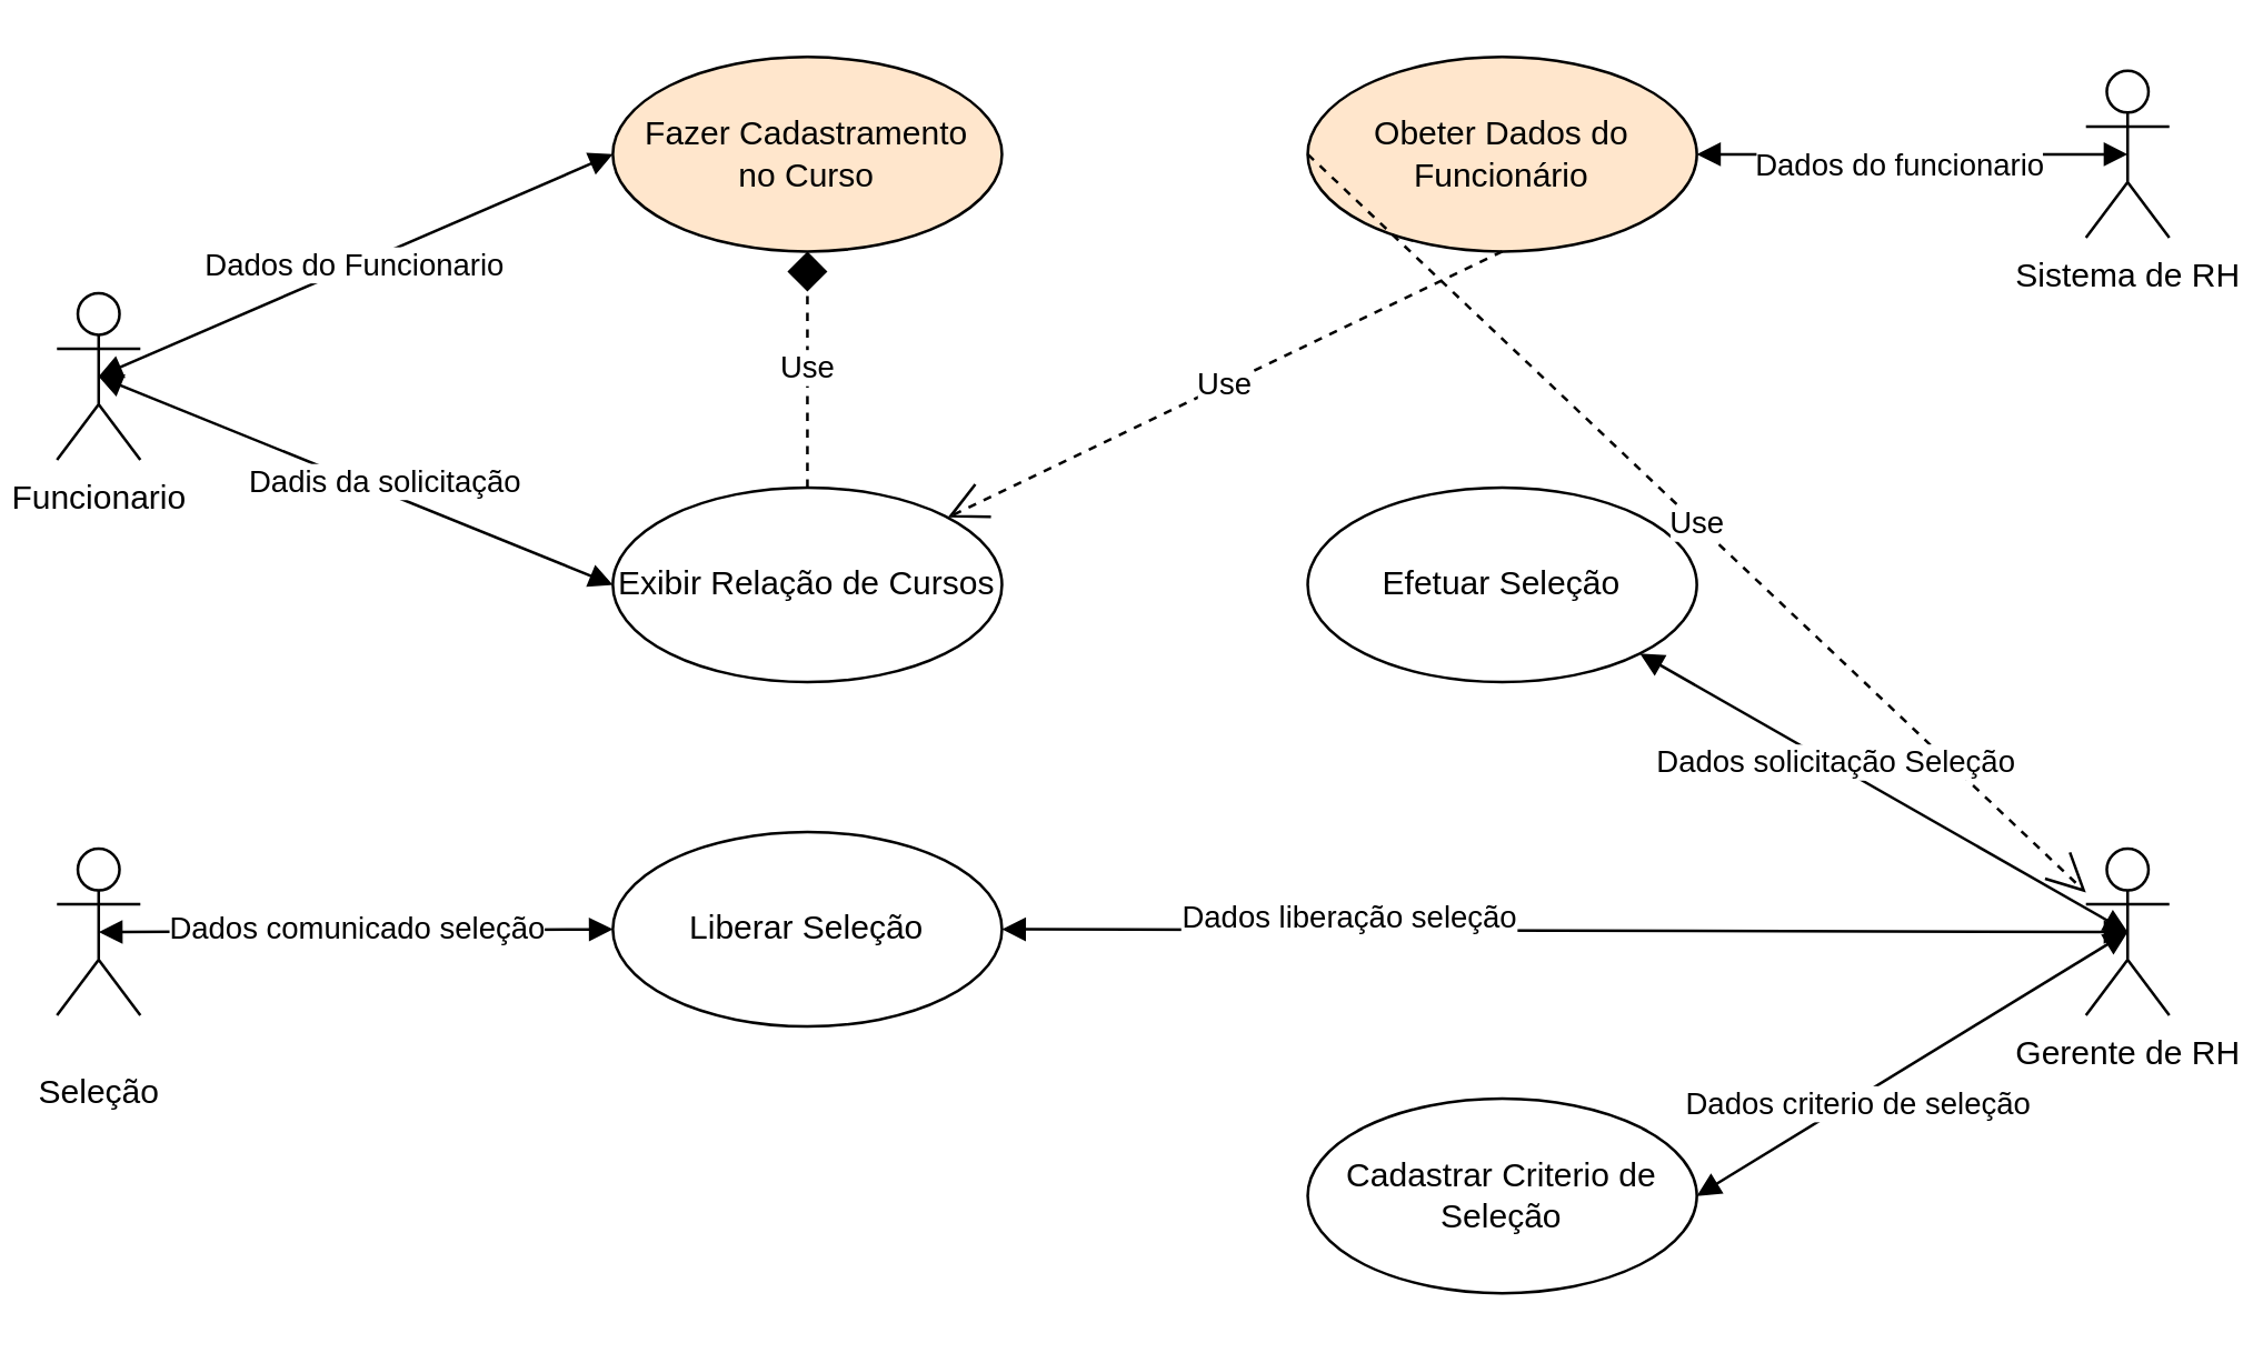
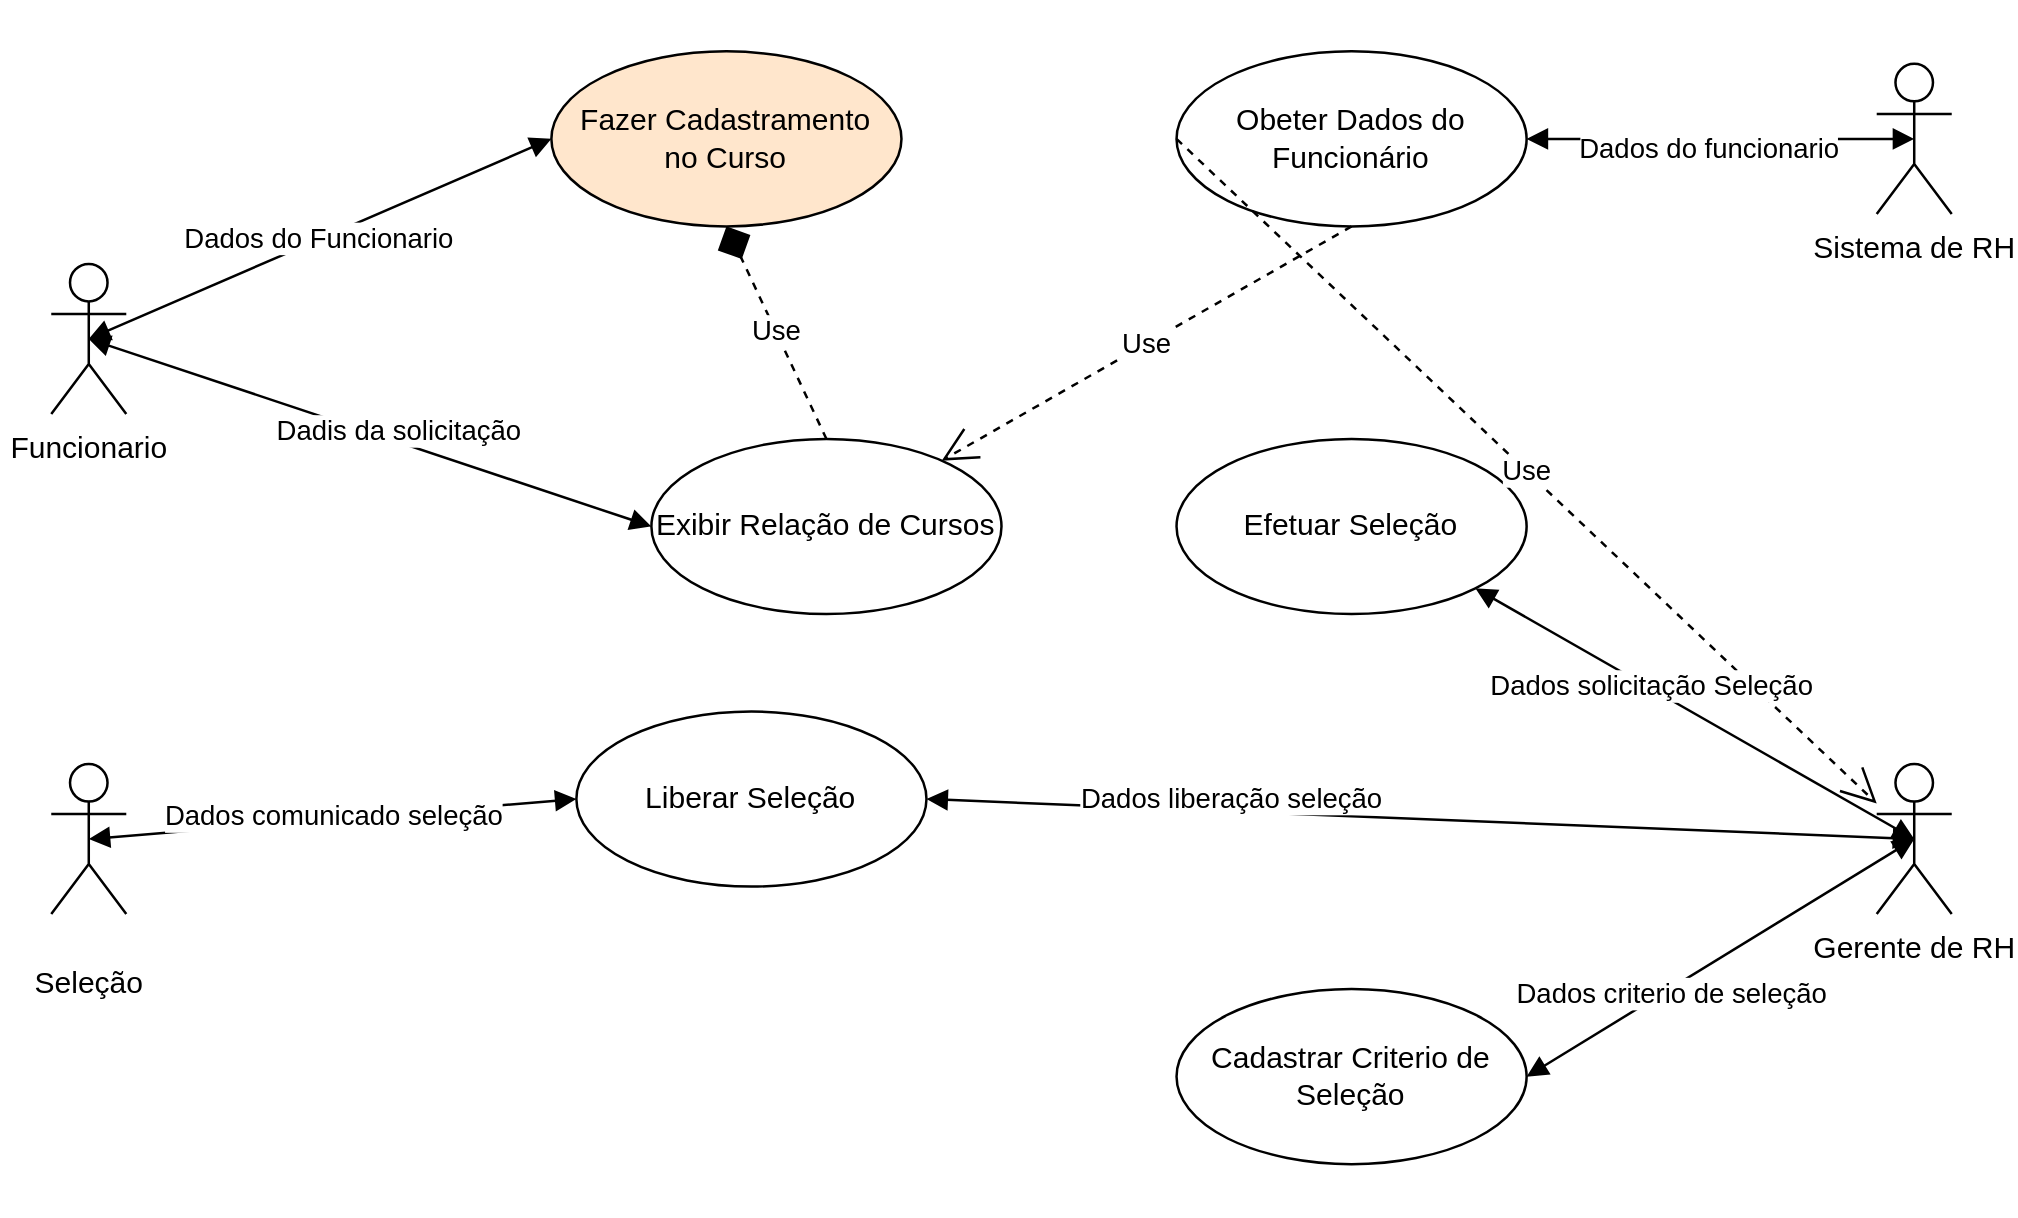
- <mxCell id="10" value="Obeter Dados do Funcionário" style="ellipse;whiteSpace=wrap;html=1;fillColor=#ffe6cc;" vertex="1" parent="1"><mxGeometry x="470" y="20" width="140" height="70" as="geometry" /></mxCell>
+ <mxCell id="10" value="Obeter Dados do Funcionário" style="ellipse;whiteSpace=wrap;html=1;" vertex="1" parent="1"><mxGeometry x="470" y="20" width="140" height="70" as="geometry" /></mxCell>
- <mxCell id="8" value="Exibir Relação de Cursos" style="ellipse;whiteSpace=wrap;html=1;" vertex="1" parent="1"><mxGeometry x="220" y="175" width="140" height="70" as="geometry" /></mxCell>
+ <mxCell id="8" value="Exibir Relação de Cursos" style="ellipse;whiteSpace=wrap;html=1;" vertex="1" parent="1"><mxGeometry x="260" y="175" width="140" height="70" as="geometry" /></mxCell>
- <mxCell id="9" value="Liberar Seleção" style="ellipse;whiteSpace=wrap;html=1;" vertex="1" parent="1"><mxGeometry x="220" y="299" width="140" height="70" as="geometry" /></mxCell>
+ <mxCell id="9" value="Liberar Seleção" style="ellipse;whiteSpace=wrap;html=1;" vertex="1" parent="1"><mxGeometry x="230" y="284" width="140" height="70" as="geometry" /></mxCell>
